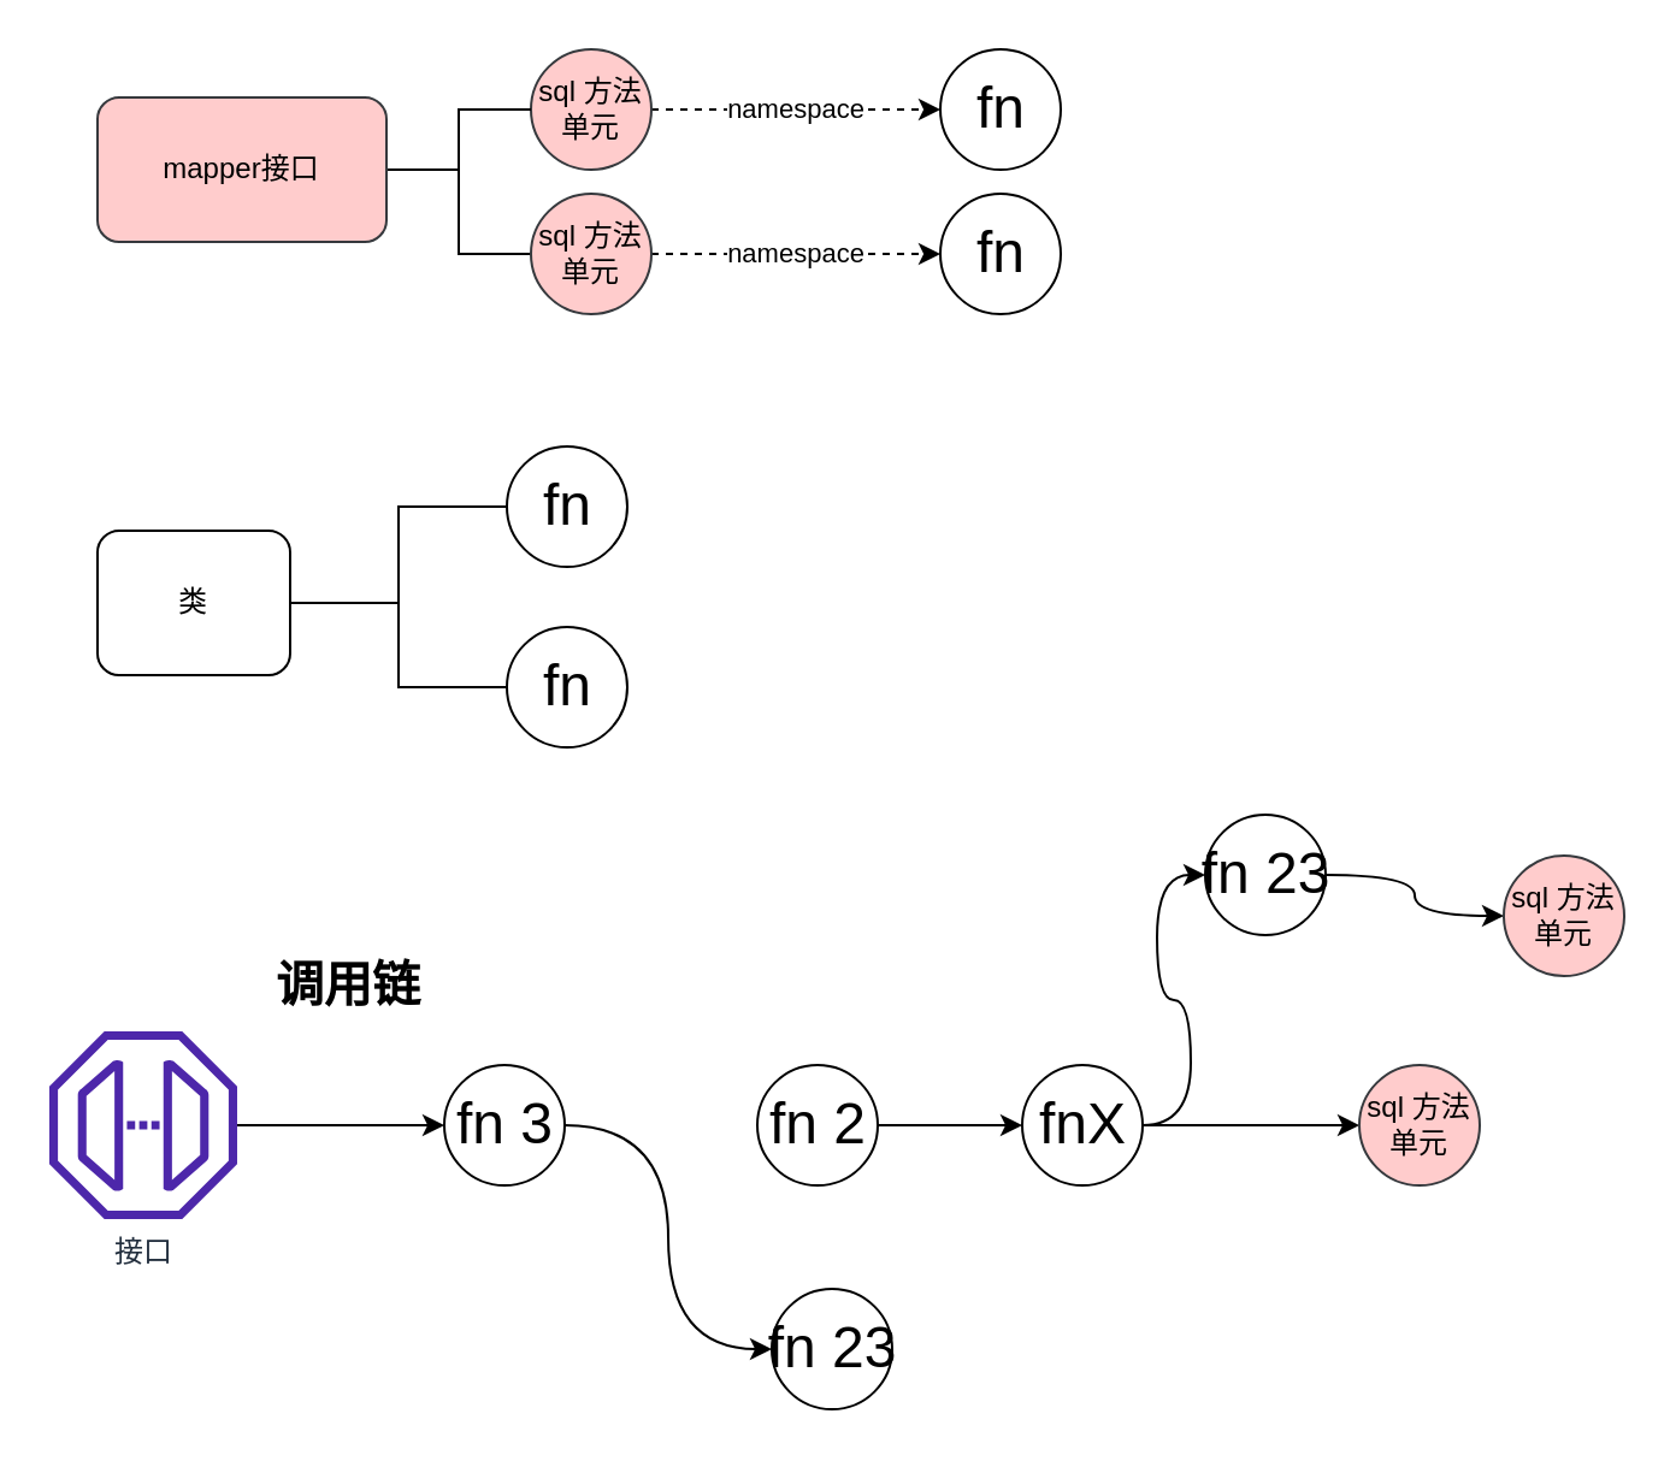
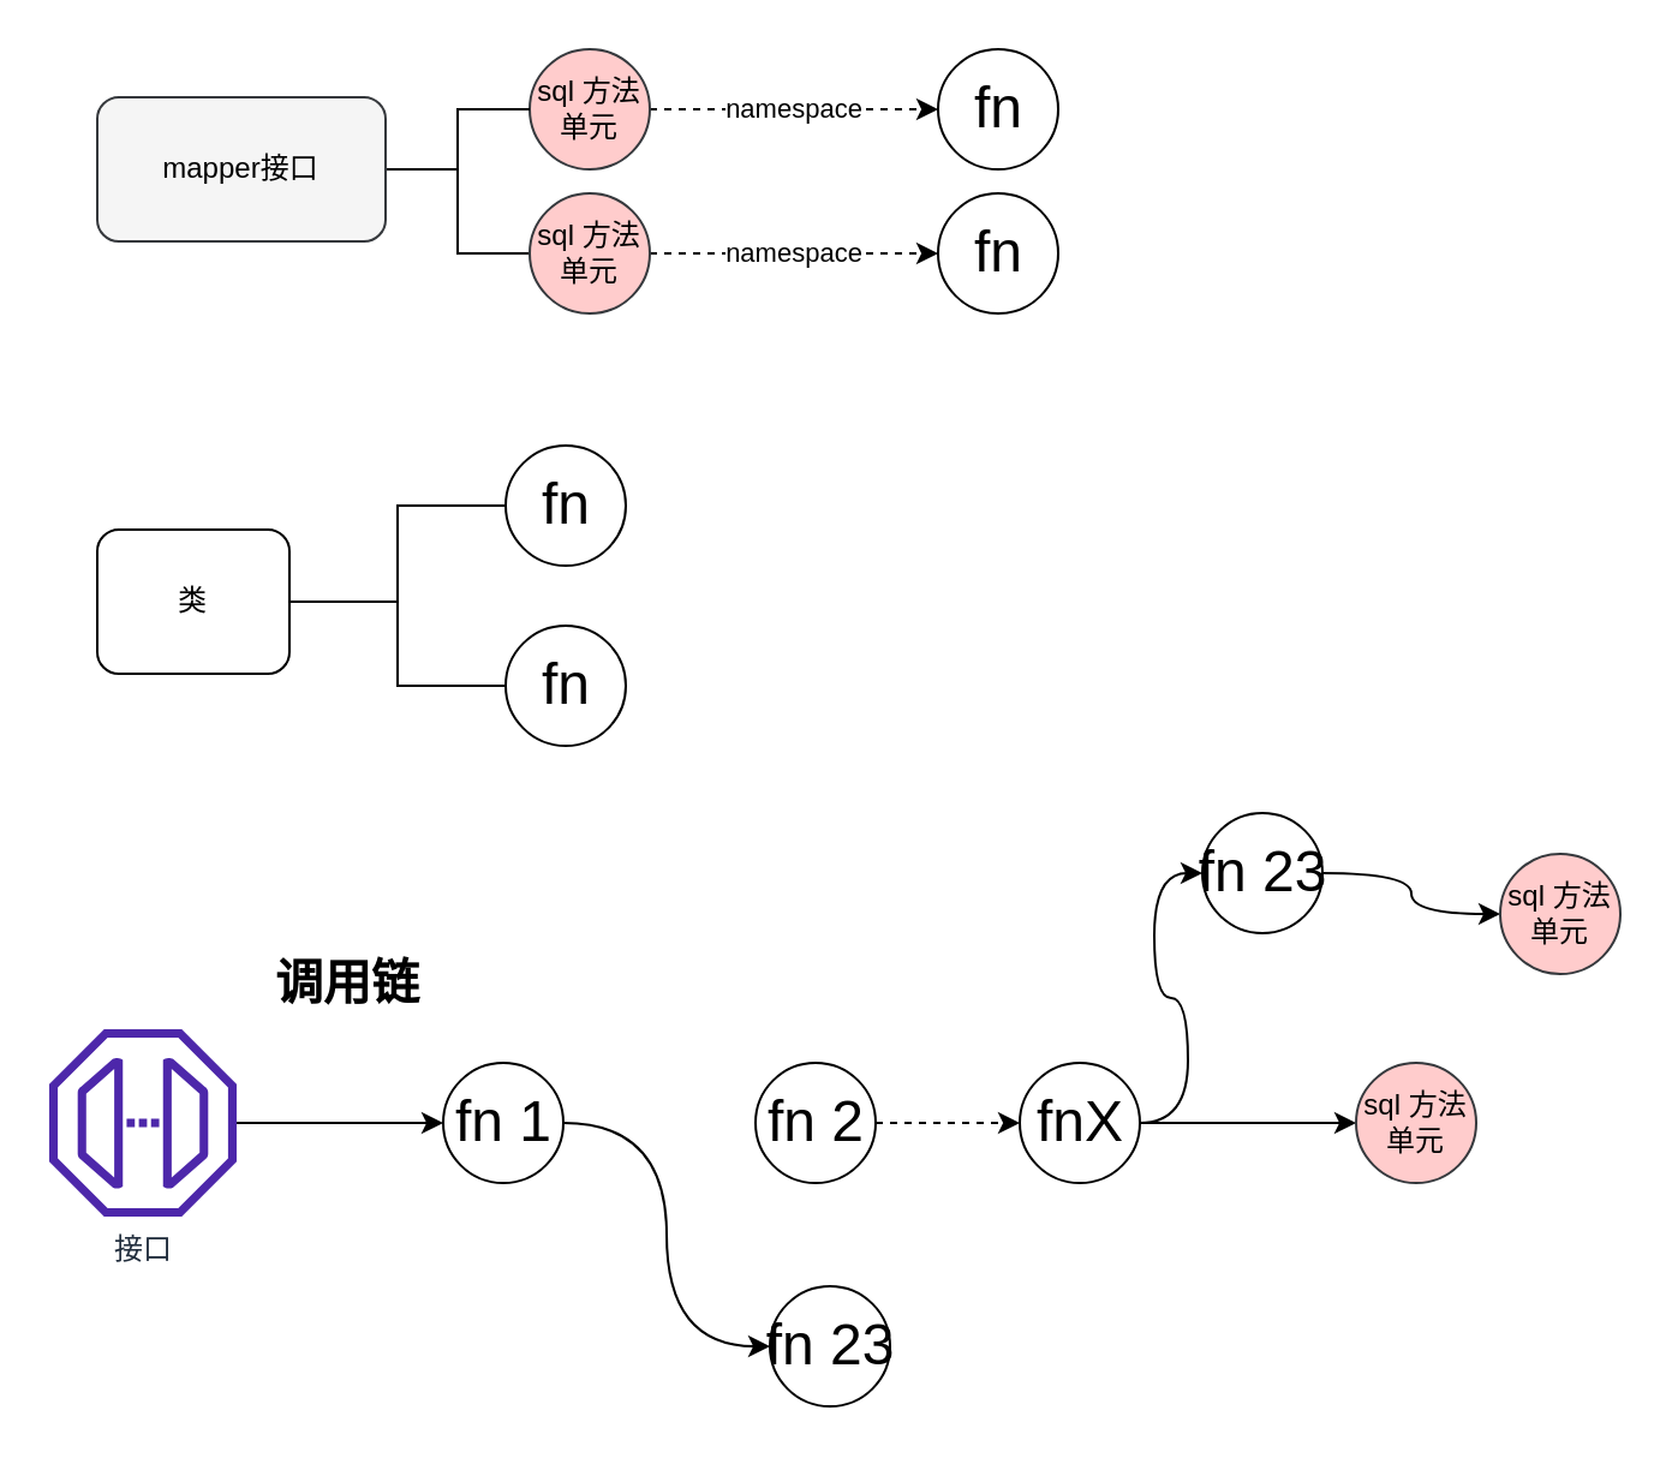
- <mxCell id="6" value="mapper接口" style="rounded=1;whiteSpace=wrap;html=1;fillColor=#ffcccc;strokeColor=#36393d;" parent="1" vertex="1"><mxGeometry x="40" y="40" width="120" height="60" as="geometry" /></mxCell>
+ <mxCell id="6" value="mapper接口" style="rounded=1;whiteSpace=wrap;html=1;fillColor=#f5f5f5;strokeColor=#36393d;" parent="1" vertex="1"><mxGeometry x="40" y="40" width="120" height="60" as="geometry" /></mxCell>
- <mxCell id="20" value="fn 3" style="shape=mxgraph.electrical.abstract.function;html=1;shadow=0;dashed=0;align=center;strokeWidth=1;fontSize=24" parent="1" vertex="1"><mxGeometry x="184" y="442" width="50" height="50" as="geometry" /></mxCell>
+ <mxCell id="20" value="fn 1" style="shape=mxgraph.electrical.abstract.function;html=1;shadow=0;dashed=0;align=center;strokeWidth=1;fontSize=24" parent="1" vertex="1"><mxGeometry x="184" y="442" width="50" height="50" as="geometry" /></mxCell>
- <mxCell id="17" style="edgeStyle=orthogonalEdgeStyle;rounded=0;orthogonalLoop=1;jettySize=auto;html=1;exitX=1;exitY=0.5;exitDx=0;exitDy=0;exitPerimeter=0;" parent="1" source="18" target="16" edge="1"><mxGeometry relative="1" as="geometry" /></mxCell>
+ <mxCell id="17" style="edgeStyle=orthogonalEdgeStyle;rounded=0;orthogonalLoop=1;jettySize=auto;html=1;exitX=1;exitY=0.5;exitDx=0;exitDy=0;exitPerimeter=0;dashed=1;" parent="1" source="18" target="16" edge="1"><mxGeometry relative="1" as="geometry" /></mxCell>
